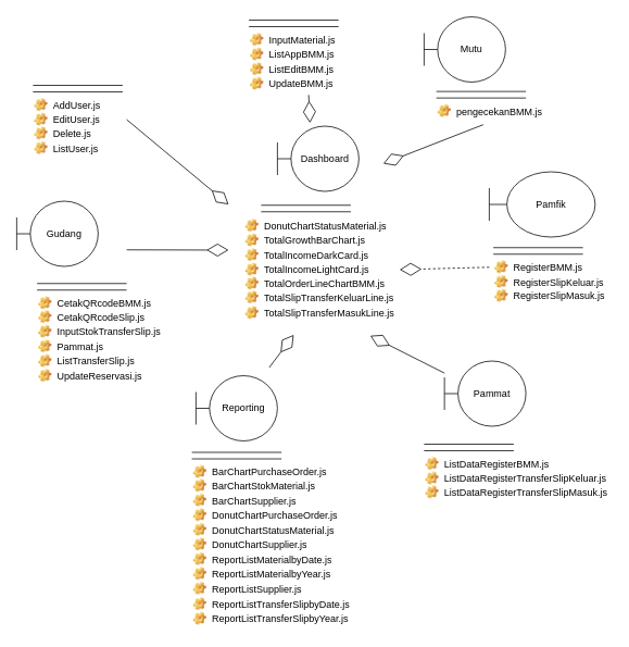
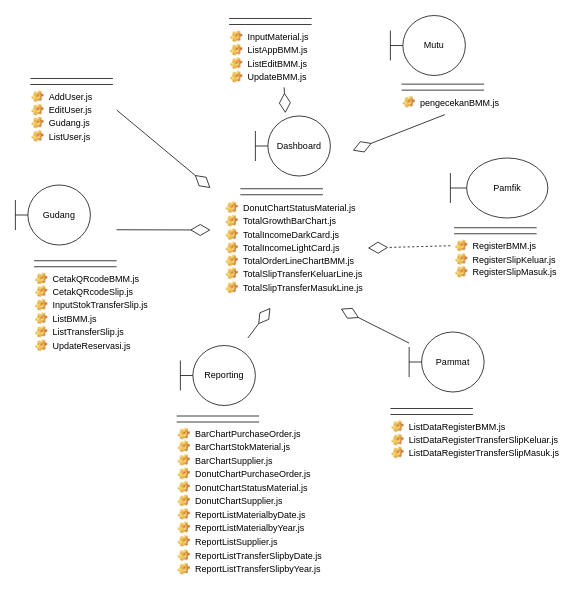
- <mxCell id="12" value="Delete.js" style="label;fontStyle=0;strokeColor=none;fillColor=none;align=left;verticalAlign=top;overflow=hidden;spacingLeft=28;spacingRight=4;rotatable=0;points=[[0,0.5],[1,0.5]];portConstraint=eastwest;imageWidth=16;imageHeight=16;image=img/clipart/Gear_128x128.png" vertex="1" parent="1"><mxGeometry x="35" y="150" width="120" height="26" as="geometry" /></mxCell>
+ <mxCell id="12" value="Gudang.js" style="label;fontStyle=0;strokeColor=none;fillColor=none;align=left;verticalAlign=top;overflow=hidden;spacingLeft=28;spacingRight=4;rotatable=0;points=[[0,0.5],[1,0.5]];portConstraint=eastwest;imageWidth=16;imageHeight=16;image=img/clipart/Gear_128x128.png" vertex="1" parent="1"><mxGeometry x="35" y="150" width="120" height="26" as="geometry" /></mxCell>
- <mxCell id="28" value="Pammat.js" style="label;fontStyle=0;strokeColor=none;fillColor=none;align=left;verticalAlign=top;overflow=hidden;spacingLeft=28;spacingRight=4;rotatable=0;points=[[0,0.5],[1,0.5]];portConstraint=eastwest;imageWidth=16;imageHeight=16;image=img/clipart/Gear_128x128.png" vertex="1" parent="1"><mxGeometry x="40" y="411" width="120" height="26" as="geometry" /></mxCell>
+ <mxCell id="28" value="ListBMM.js" style="label;fontStyle=0;strokeColor=none;fillColor=none;align=left;verticalAlign=top;overflow=hidden;spacingLeft=28;spacingRight=4;rotatable=0;points=[[0,0.5],[1,0.5]];portConstraint=eastwest;imageWidth=16;imageHeight=16;image=img/clipart/Gear_128x128.png" vertex="1" parent="1"><mxGeometry x="40" y="411" width="120" height="26" as="geometry" /></mxCell>
